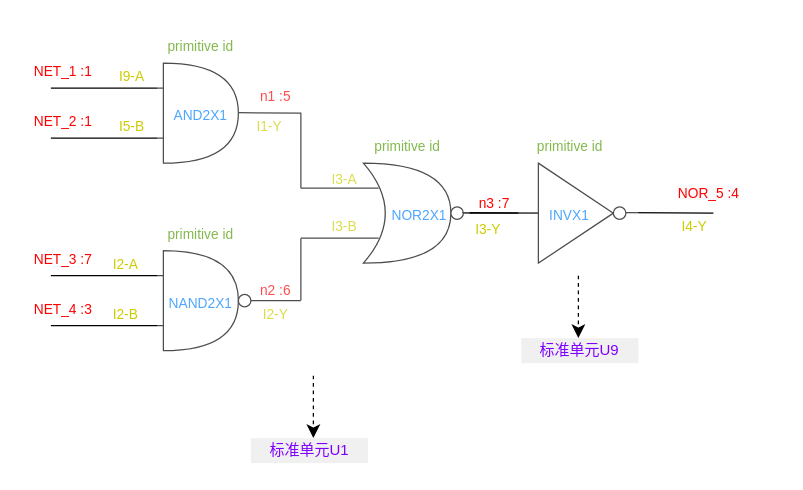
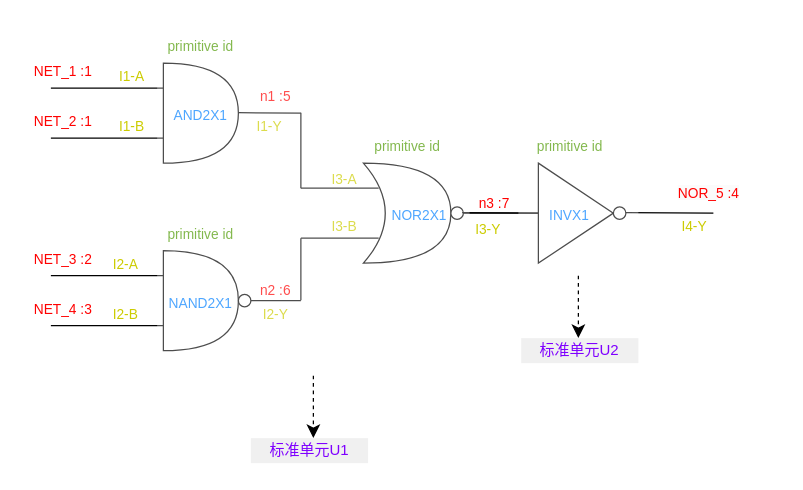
- <mxCell id="39" value="&lt;span style=&quot;font-size: 11px;&quot;&gt;&lt;font color=&quot;#cccc00&quot;&gt;I9-A&lt;/font&gt;&lt;/span&gt;" style="text;strokeColor=none;fillColor=none;html=1;align=center;verticalAlign=middle;whiteSpace=wrap;rounded=0;fontSize=16;" parent="1" vertex="1"><mxGeometry x="80" y="47.5" width="50" height="22.5" as="geometry" /></mxCell>
+ <mxCell id="39" value="&lt;span style=&quot;font-size: 11px;&quot;&gt;&lt;font color=&quot;#cccc00&quot;&gt;I1-A&lt;/font&gt;&lt;/span&gt;" style="text;strokeColor=none;fillColor=none;html=1;align=center;verticalAlign=middle;whiteSpace=wrap;rounded=0;fontSize=16;" parent="1" vertex="1"><mxGeometry x="80" y="47.5" width="50" height="22.5" as="geometry" /></mxCell>
- <mxCell id="40" value="&lt;span style=&quot;font-size: 11px;&quot;&gt;&lt;font color=&quot;#cccc00&quot;&gt;I5-B&lt;/font&gt;&lt;/span&gt;" style="text;strokeColor=none;fillColor=none;html=1;align=center;verticalAlign=middle;whiteSpace=wrap;rounded=0;fontSize=16;" parent="1" vertex="1"><mxGeometry x="80" y="87.5" width="50" height="22.5" as="geometry" /></mxCell>
+ <mxCell id="40" value="&lt;span style=&quot;font-size: 11px;&quot;&gt;&lt;font color=&quot;#cccc00&quot;&gt;I1-B&lt;/font&gt;&lt;/span&gt;" style="text;strokeColor=none;fillColor=none;html=1;align=center;verticalAlign=middle;whiteSpace=wrap;rounded=0;fontSize=16;" parent="1" vertex="1"><mxGeometry x="80" y="87.5" width="50" height="22.5" as="geometry" /></mxCell>
- <mxCell id="23" value="&lt;font color=&quot;#ff0000&quot; style=&quot;font-size: 11px;&quot;&gt;NET_3 :7&lt;/font&gt;" style="text;strokeColor=none;fillColor=none;html=1;align=center;verticalAlign=middle;whiteSpace=wrap;rounded=0;fontSize=16;" parent="1" vertex="1"><mxGeometry x="20" y="190" width="60" height="30" as="geometry" /></mxCell>
+ <mxCell id="23" value="&lt;font color=&quot;#ff0000&quot; style=&quot;font-size: 11px;&quot;&gt;NET_3 :2&lt;/font&gt;" style="text;strokeColor=none;fillColor=none;html=1;align=center;verticalAlign=middle;whiteSpace=wrap;rounded=0;fontSize=16;" parent="1" vertex="1"><mxGeometry x="20" y="190" width="60" height="30" as="geometry" /></mxCell>
- <mxCell id="53" value="&lt;font color=&quot;#7f00ff&quot;&gt;标准单元U9&lt;/font&gt;" style="rounded=0;whiteSpace=wrap;html=1;fillColor=#CCCCCC;opacity=30;strokeColor=none;" parent="1" vertex="1"><mxGeometry x="416.25" y="270" width="93.75" height="20" as="geometry" /></mxCell>
+ <mxCell id="53" value="&lt;font color=&quot;#7f00ff&quot;&gt;标准单元U2&lt;/font&gt;" style="rounded=0;whiteSpace=wrap;html=1;fillColor=#CCCCCC;opacity=30;strokeColor=none;" parent="1" vertex="1"><mxGeometry x="416.25" y="270" width="93.75" height="20" as="geometry" /></mxCell>
